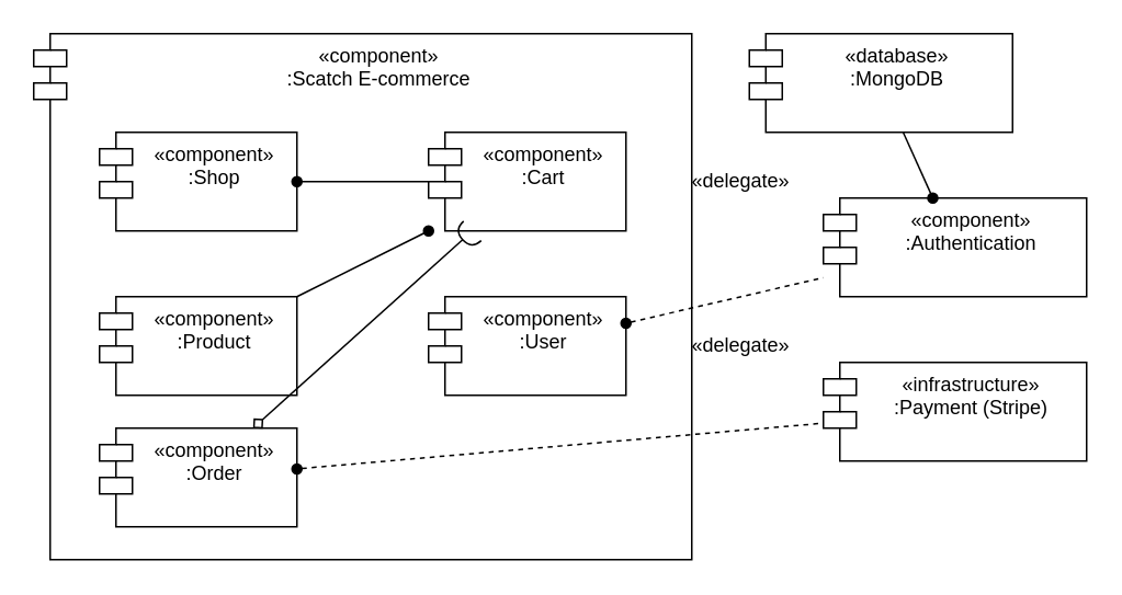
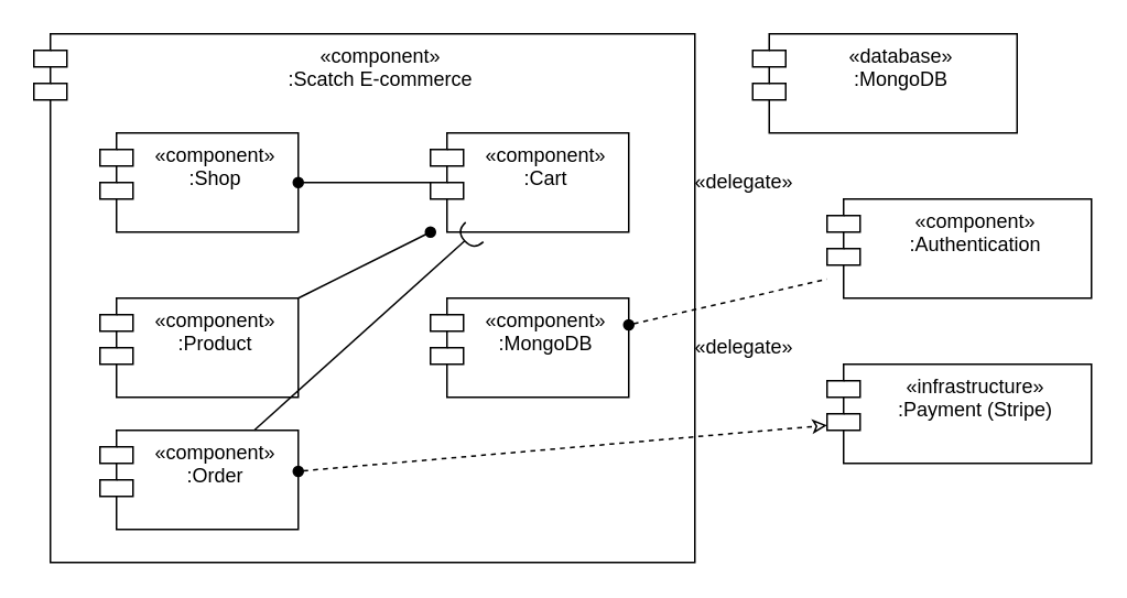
- <mxCell id="15" value="" style="endArrow=none;html=1;rounded=0;align=center;verticalAlign=top;endFill=0;labelBackgroundColor=none;endSize=6;startArrow=oval;startFill=1;" parent="1" source="9" target="8" edge="1"><mxGeometry relative="1" as="geometry" /></mxCell>
- <mxCell id="6" value="«component»&#10;:User" style="shape=module;align=left;spacingLeft=20;align=center;verticalAlign=top;whiteSpace=wrap;html=1;" parent="2" vertex="1"><mxGeometry x="240" y="160" width="120" height="60" as="geometry" /></mxCell>
+ <mxCell id="6" value="«component»&#10;:MongoDB" style="shape=module;align=left;spacingLeft=20;align=center;verticalAlign=top;whiteSpace=wrap;html=1;" parent="2" vertex="1"><mxGeometry x="240" y="160" width="120" height="60" as="geometry" /></mxCell>
- <mxCell id="13" value="" style="endArrow=diamond;html=1;rounded=0;align=center;verticalAlign=top;endFill=0;labelBackgroundColor=none;endSize=6;startArrow=halfCircle;startFill=0;" parent="1" source="4" target="7" edge="1"><mxGeometry relative="1" as="geometry" /></mxCell>
+ <mxCell id="13" value="" style="endArrow=none;html=1;rounded=0;align=center;verticalAlign=top;endFill=0;labelBackgroundColor=none;endSize=6;startArrow=halfCircle;startFill=0;" parent="1" source="4" target="7" edge="1"><mxGeometry relative="1" as="geometry" /></mxCell>
- <mxCell id="16" value="" style="endArrow=none;html=1;rounded=0;align=center;verticalAlign=top;endFill=0;labelBackgroundColor=none;endSize=6;startArrow=oval;startFill=1;dashed=1;" parent="1" source="7" target="10" edge="1"><mxGeometry relative="1" as="geometry" /></mxCell>
+ <mxCell id="16" value="" style="endArrow=classic;html=1;rounded=0;align=center;verticalAlign=top;endFill=0;labelBackgroundColor=none;endSize=6;startArrow=oval;startFill=1;dashed=1;" parent="1" source="7" target="10" edge="1"><mxGeometry relative="1" as="geometry" /></mxCell>
